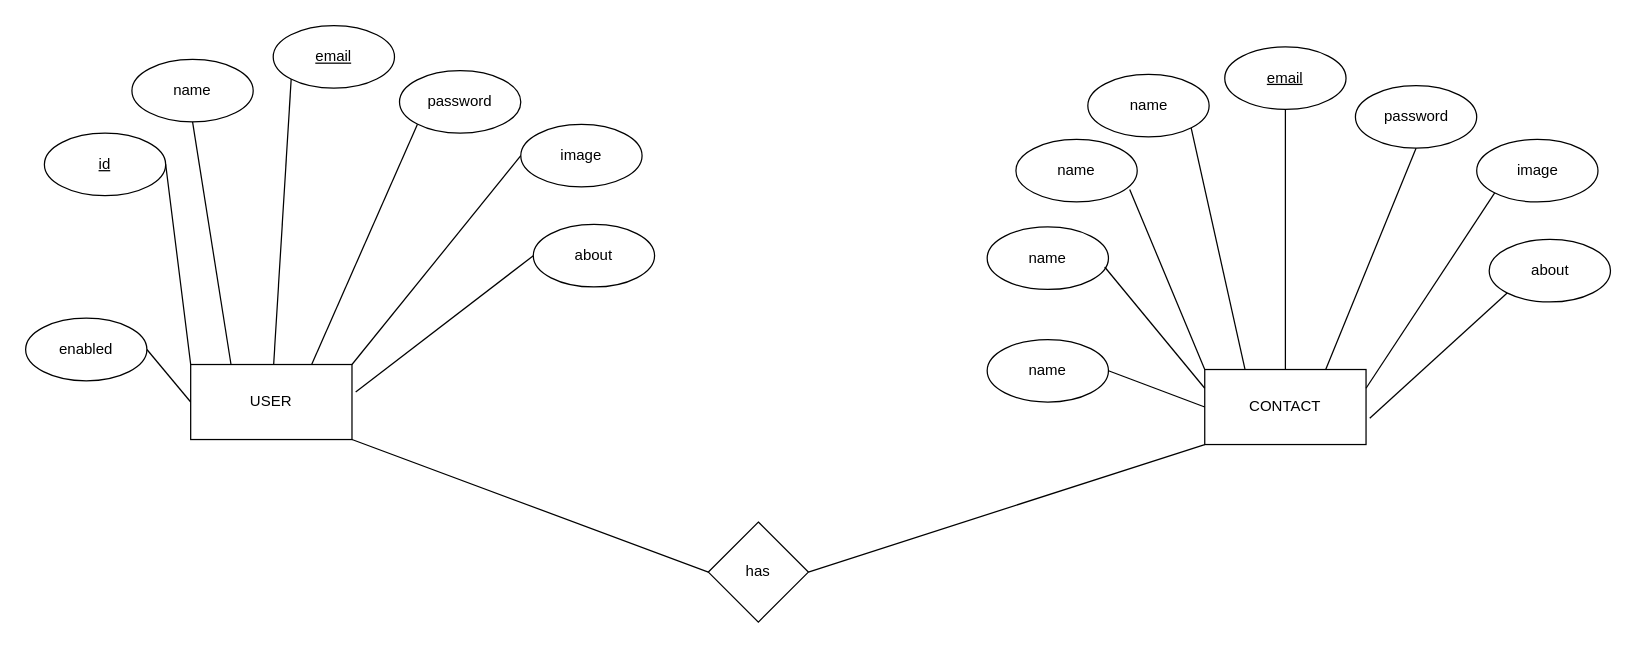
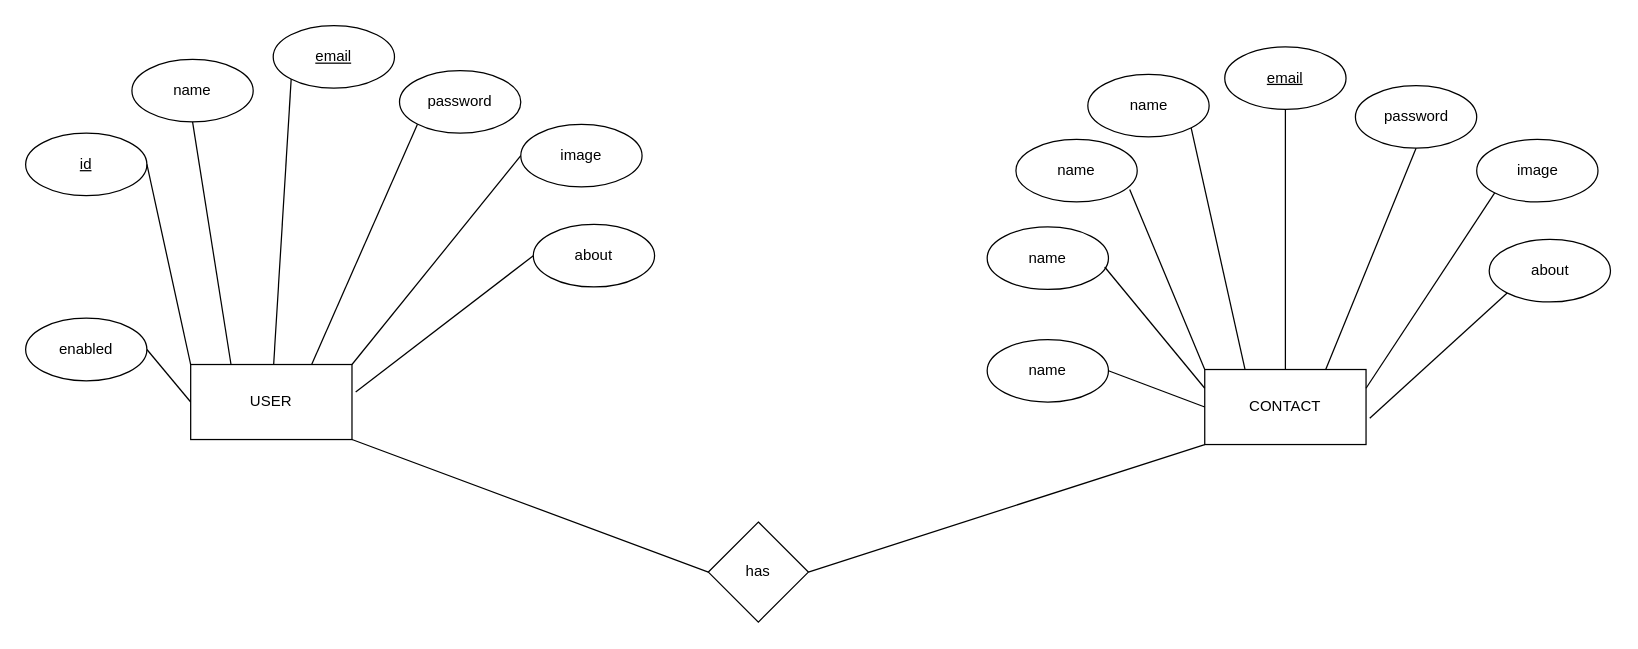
- <mxCell id="4" value="&lt;u&gt;id&lt;/u&gt;" style="ellipse;whiteSpace=wrap;html=1;" vertex="1" parent="1"><mxGeometry x="35" y="106" width="97" height="50" as="geometry" /></mxCell>
+ <mxCell id="4" value="&lt;u&gt;id&lt;/u&gt;" style="ellipse;whiteSpace=wrap;html=1;" vertex="1" parent="1"><mxGeometry x="20" y="106" width="97" height="50" as="geometry" /></mxCell>
